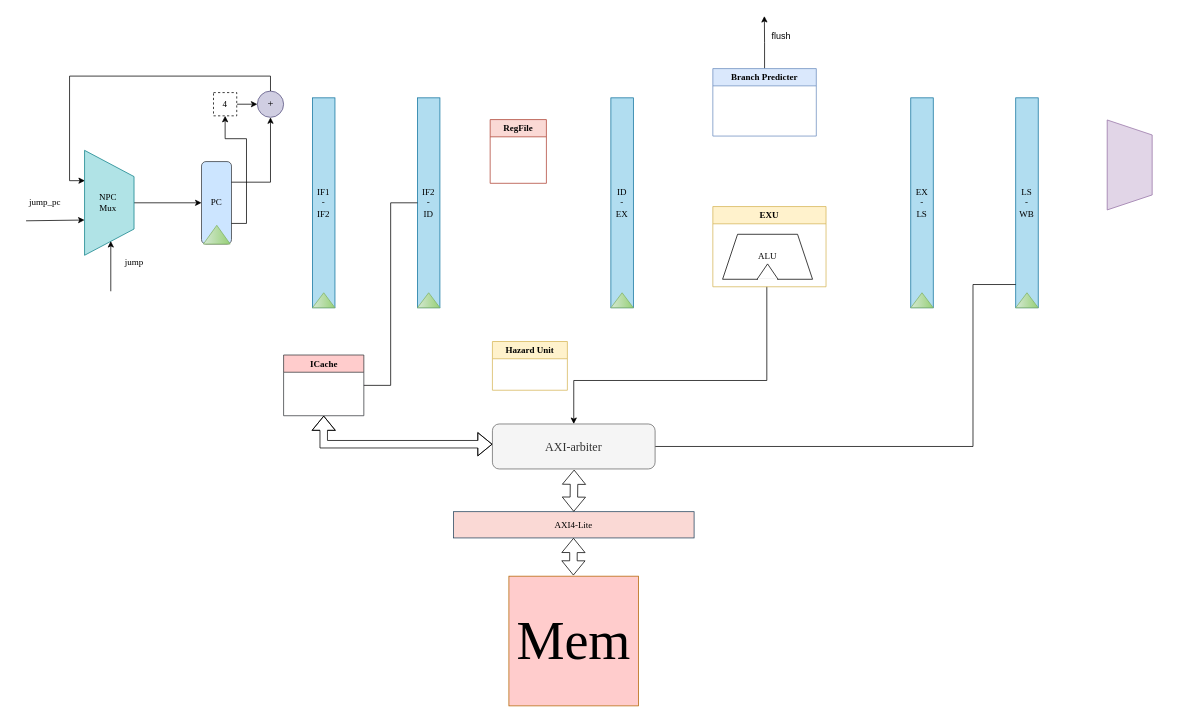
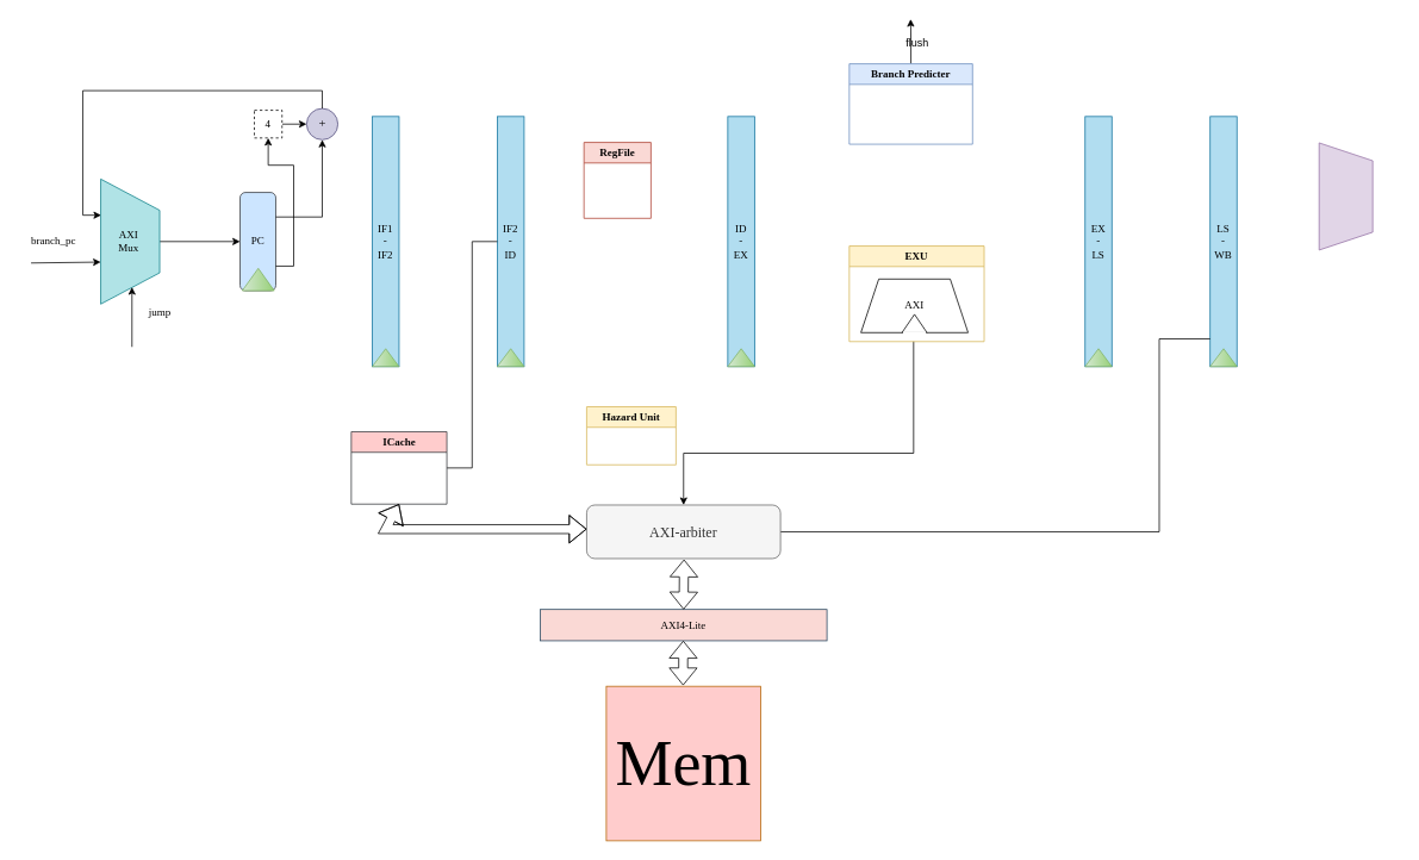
- <mxCell id="48" value="flush" style="text;html=1;align=center;verticalAlign=middle;resizable=0;points=[];autosize=1;strokeColor=none;fillColor=none;" vertex="1" parent="1"><mxGeometry x="1019" y="35" width="43" height="26" as="geometry" /></mxCell>
+ <mxCell id="48" value="flush" style="text;html=1;align=center;verticalAlign=middle;resizable=0;points=[];autosize=1;strokeColor=none;fillColor=none;" vertex="1" parent="1"><mxGeometry x="1004" y="35" width="43" height="26" as="geometry" /></mxCell>
- <mxCell id="33" value="Branch Predicter" style="swimlane;whiteSpace=wrap;html=1;fillColor=#dae8fc;strokeColor=#6c8ebf;gradientColor=none;fontFamily=Comic Sans MS;" vertex="1" parent="1"><mxGeometry x="950" y="91" width="138" height="90" as="geometry" /></mxCell>
+ <mxCell id="33" value="Branch Predicter" style="swimlane;whiteSpace=wrap;html=1;fillColor=#dae8fc;strokeColor=#6c8ebf;gradientColor=none;fontFamily=Comic Sans MS;" vertex="1" parent="1"><mxGeometry x="950" y="71" width="138" height="90" as="geometry" /></mxCell>
- <mxCell id="27" value="jump_pc" style="text;html=1;align=center;verticalAlign=middle;resizable=0;points=[];autosize=1;strokeColor=none;fillColor=none;fontFamily=Comic Sans MS;" vertex="1" parent="1"><mxGeometry x="20" y="257" width="77" height="26" as="geometry" /></mxCell>
+ <mxCell id="27" value="branch_pc" style="text;html=1;align=center;verticalAlign=middle;resizable=0;points=[];autosize=1;strokeColor=none;fillColor=none;fontFamily=Comic Sans MS;" vertex="1" parent="1"><mxGeometry x="20" y="257" width="77" height="26" as="geometry" /></mxCell>
- <mxCell id="17" value="NPC&lt;div&gt;Mux&lt;/div&gt;" style="text;html=1;align=center;verticalAlign=middle;resizable=0;points=[];autosize=1;strokeColor=none;fillColor=none;fontFamily=Comic Sans MS;" vertex="1" parent="1"><mxGeometry x="122" y="249.5" width="42" height="41" as="geometry" /></mxCell>
+ <mxCell id="17" value="AXI&lt;div&gt;Mux&lt;/div&gt;" style="text;html=1;align=center;verticalAlign=middle;resizable=0;points=[];autosize=1;strokeColor=none;fillColor=none;fontFamily=Comic Sans MS;" vertex="1" parent="1"><mxGeometry x="122" y="249.5" width="42" height="41" as="geometry" /></mxCell>
- <mxCell id="36" value="ALU" style="shape=trapezoid;perimeter=trapezoidPerimeter;whiteSpace=wrap;html=1;fixedSize=1;fontFamily=Comic Sans MS;" vertex="1" parent="35"><mxGeometry width="120" height="60" as="geometry" /></mxCell>
+ <mxCell id="36" value="AXI" style="shape=trapezoid;perimeter=trapezoidPerimeter;whiteSpace=wrap;html=1;fixedSize=1;fontFamily=Comic Sans MS;" vertex="1" parent="35"><mxGeometry width="120" height="60" as="geometry" /></mxCell>
- <mxCell id="14" value="ICache" style="swimlane;whiteSpace=wrap;html=1;fillColor=#ffcccc;strokeColor=#36393d;fontFamily=Comic Sans MS;" vertex="1" parent="1"><mxGeometry x="377.5" y="473" width="107" height="81" as="geometry" /></mxCell>
+ <mxCell id="14" value="ICache" style="swimlane;whiteSpace=wrap;html=1;fillColor=#ffcccc;strokeColor=#36393d;fontFamily=Comic Sans MS;" vertex="1" parent="1"><mxGeometry x="392.5" y="483" width="107" height="81" as="geometry" /></mxCell>
